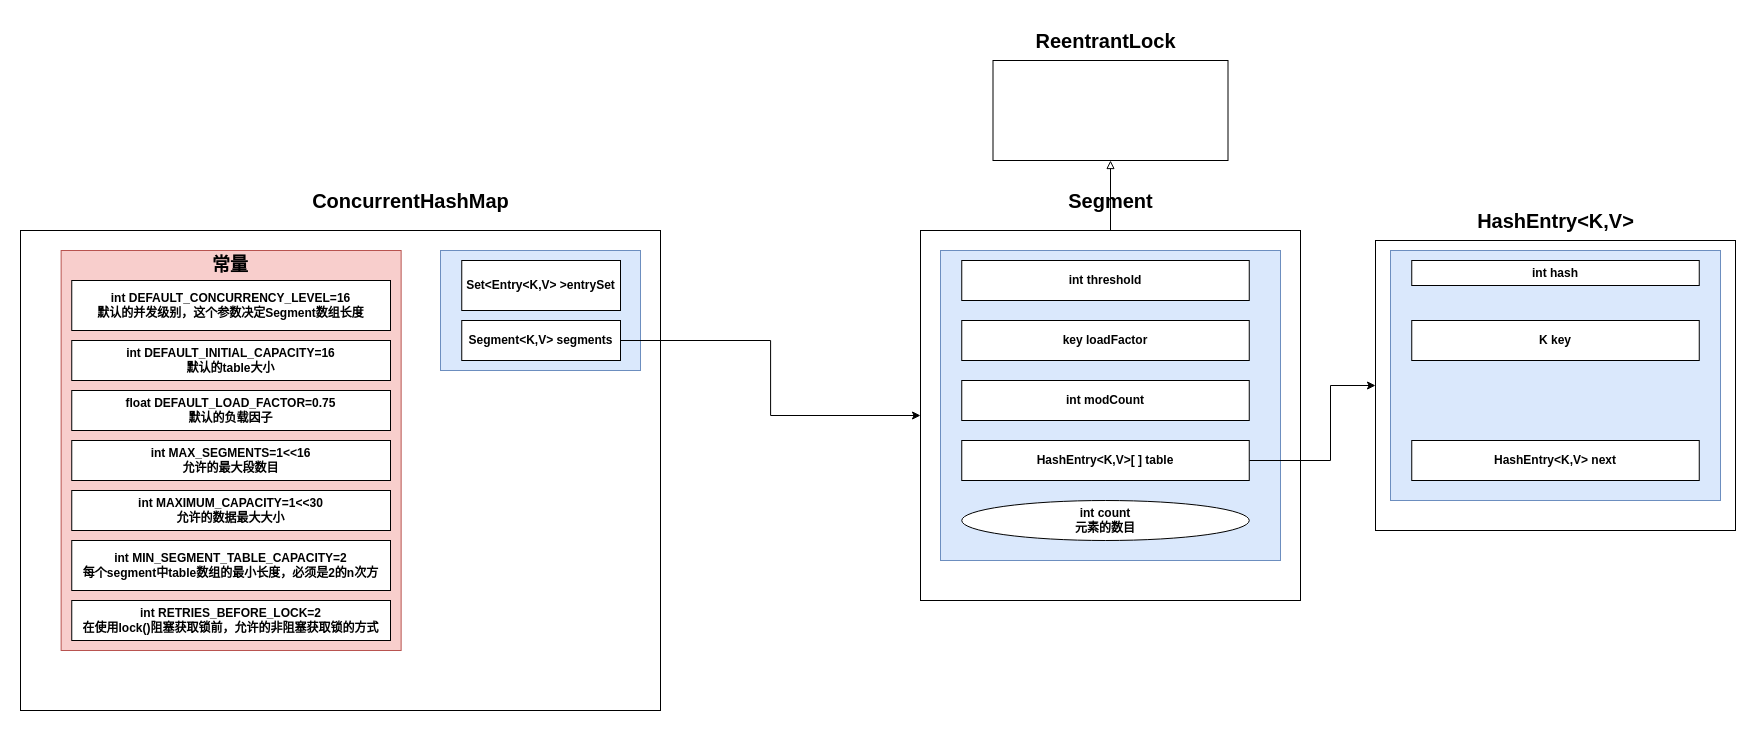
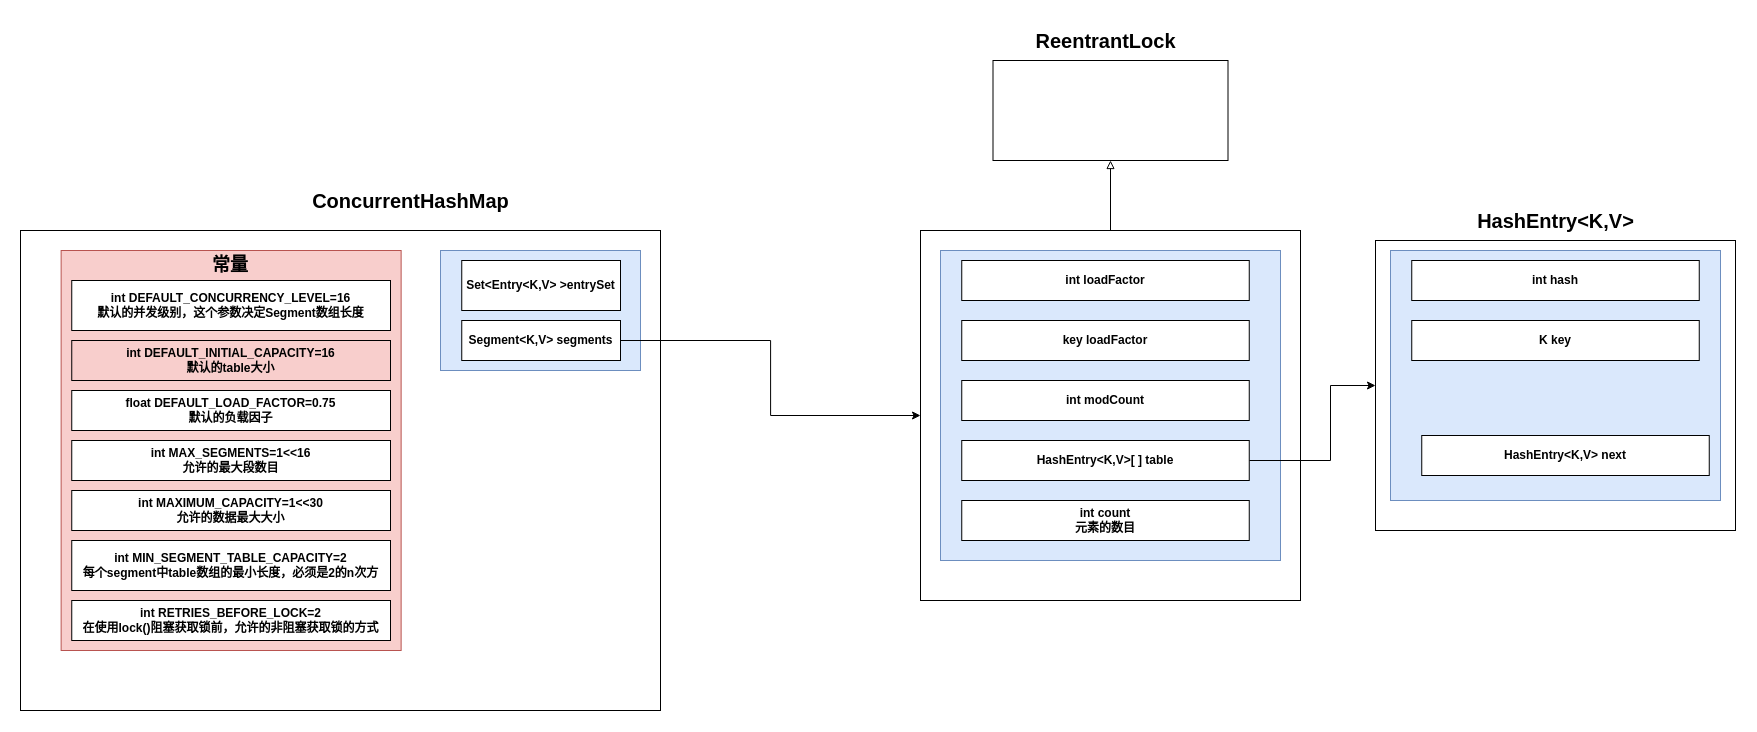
- <mxCell id="19" value="&lt;b&gt;&lt;font style=&quot;font-size: 20px&quot;&gt;Segment&lt;/font&gt;&lt;/b&gt;" style="text;html=1;strokeColor=none;fillColor=none;align=center;verticalAlign=middle;whiteSpace=wrap;rounded=0;" parent="1" vertex="1"><mxGeometry x="987.5" y="180" width="245" height="40" as="geometry" /></mxCell>
- <mxCell id="30" value="&lt;b&gt;int hash&lt;br&gt;&lt;/b&gt;" style="rounded=0;whiteSpace=wrap;html=1;" parent="1" vertex="1"><mxGeometry x="1411.25" y="260" width="287.5" height="25" as="geometry" /></mxCell>
+ <mxCell id="30" value="&lt;b&gt;int hash&lt;br&gt;&lt;/b&gt;" style="rounded=0;whiteSpace=wrap;html=1;" parent="1" vertex="1"><mxGeometry x="1411.25" y="260" width="287.5" height="40" as="geometry" /></mxCell>
- <mxCell id="21" value="&lt;b&gt;int threshold&lt;br&gt;&lt;/b&gt;" style="rounded=0;whiteSpace=wrap;html=1;" parent="1" vertex="1"><mxGeometry x="961.25" y="260" width="287.5" height="40" as="geometry" /></mxCell>
+ <mxCell id="21" value="&lt;b&gt;int loadFactor&lt;br&gt;&lt;/b&gt;" style="rounded=0;whiteSpace=wrap;html=1;" parent="1" vertex="1"><mxGeometry x="961.25" y="260" width="287.5" height="40" as="geometry" /></mxCell>
- <mxCell id="6" value="&lt;b&gt;int DEFAULT_INITIAL_CAPACITY=16&lt;br&gt;默认的table大小&lt;br&gt;&lt;/b&gt;" style="rounded=0;whiteSpace=wrap;html=1;" parent="1" vertex="1"><mxGeometry x="71.25" y="340" width="318.75" height="40" as="geometry" /></mxCell>
+ <mxCell id="6" value="&lt;b&gt;int DEFAULT_INITIAL_CAPACITY=16&lt;br&gt;默认的table大小&lt;br&gt;&lt;/b&gt;" style="rounded=0;whiteSpace=wrap;html=1;fillColor=#f8cecc;" parent="1" vertex="1"><mxGeometry x="71.25" y="340" width="318.75" height="40" as="geometry" /></mxCell>
- <mxCell id="32" value="&lt;b&gt;HashEntry&amp;lt;K,V&amp;gt; next&lt;br&gt;&lt;/b&gt;" style="rounded=0;whiteSpace=wrap;html=1;" parent="1" vertex="1"><mxGeometry x="1411.25" y="440" width="287.5" height="40" as="geometry" /></mxCell>
+ <mxCell id="32" value="&lt;b&gt;HashEntry&amp;lt;K,V&amp;gt; next&lt;br&gt;&lt;/b&gt;" style="rounded=0;whiteSpace=wrap;html=1;" parent="1" vertex="1"><mxGeometry x="1421.25" y="435" width="287.5" height="40" as="geometry" /></mxCell>
- <mxCell id="26" value="&lt;b&gt;int count&lt;br&gt;元素的数目&lt;br&gt;&lt;/b&gt;" style="ellipse;whiteSpace=wrap;html=1;" parent="1" vertex="1"><mxGeometry x="961.25" y="500" width="287.5" height="40" as="geometry" /></mxCell>
+ <mxCell id="26" value="&lt;b&gt;int count&lt;br&gt;元素的数目&lt;br&gt;&lt;/b&gt;" style="rounded=0;whiteSpace=wrap;html=1;" parent="1" vertex="1"><mxGeometry x="961.25" y="500" width="287.5" height="40" as="geometry" /></mxCell>
